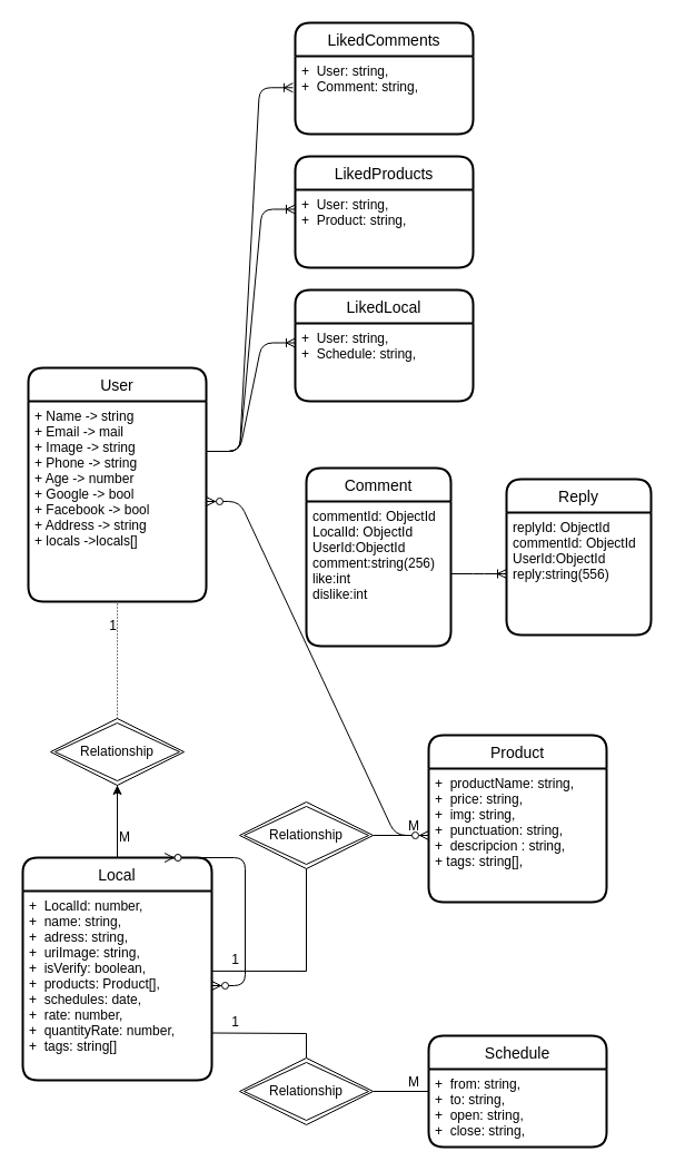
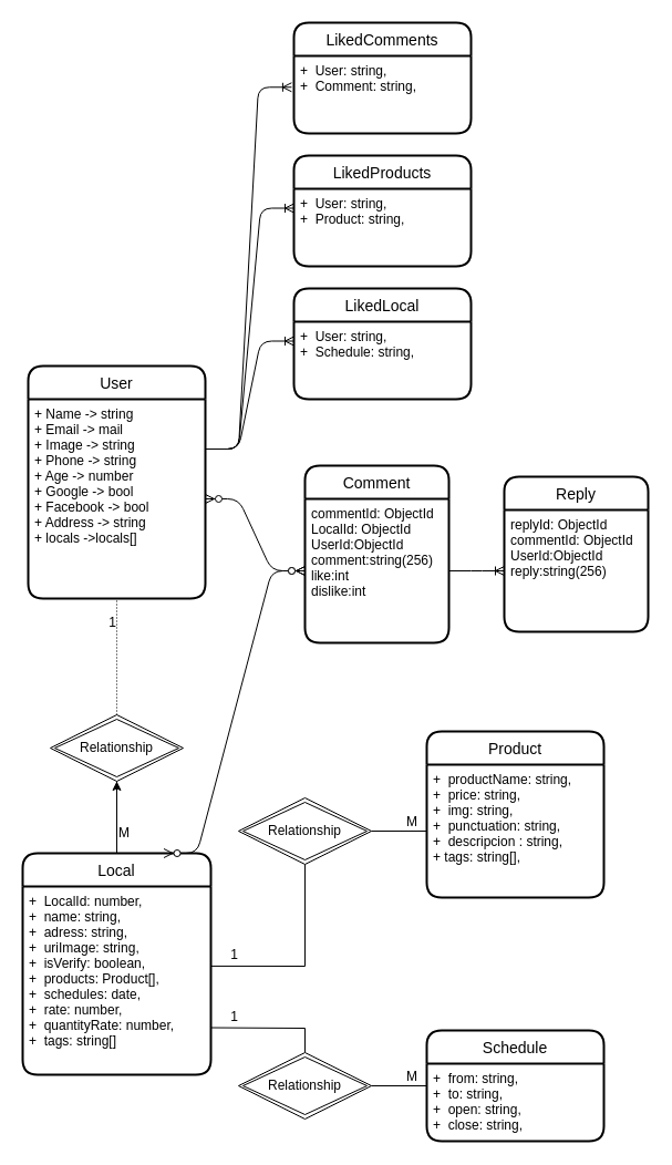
- <mxCell id="36" value="replyId: ObjectId&#10;commentId: ObjectId&#10;UserId:ObjectId&#10;reply:string(556)&#10;" style="align=left;strokeColor=none;fillColor=none;spacingLeft=4;fontSize=12;verticalAlign=top;resizable=0;rotatable=0;part=1;" parent="35" vertex="1"><mxGeometry y="30" width="130" height="110" as="geometry" /></mxCell>
+ <mxCell id="36" value="replyId: ObjectId&#10;commentId: ObjectId&#10;UserId:ObjectId&#10;reply:string(256)&#10;" style="align=left;strokeColor=none;fillColor=none;spacingLeft=4;fontSize=12;verticalAlign=top;resizable=0;rotatable=0;part=1;" parent="35" vertex="1"><mxGeometry y="30" width="130" height="110" as="geometry" /></mxCell>
- <mxCell id="38" value="" style="edgeStyle=entityRelationEdgeStyle;fontSize=12;html=1;endArrow=ERzeroToMany;endFill=1;startArrow=ERzeroToMany;exitX=1;exitY=0.5;exitDx=0;exitDy=0;" parent="1" source="4" target="9" edge="1"><mxGeometry width="100" height="100" relative="1" as="geometry"><mxPoint x="225" y="590" as="sourcePoint" /><mxPoint x="412.5" y="400" as="targetPoint" /></mxGeometry></mxCell>
+ <mxCell id="38" value="" style="edgeStyle=entityRelationEdgeStyle;fontSize=12;html=1;endArrow=ERzeroToMany;endFill=1;startArrow=ERzeroToMany;exitX=1;exitY=0.5;exitDx=0;exitDy=0;entryX=0;entryY=0.5;entryDx=0;entryDy=0;" parent="1" source="4" target="34" edge="1"><mxGeometry width="100" height="100" relative="1" as="geometry"><mxPoint x="225" y="590" as="sourcePoint" /><mxPoint x="412.5" y="400" as="targetPoint" /></mxGeometry></mxCell>
- <mxCell id="37" value="" style="edgeStyle=entityRelationEdgeStyle;fontSize=12;html=1;endArrow=ERzeroToMany;endFill=1;startArrow=ERzeroToMany;exitX=0.75;exitY=0;exitDx=0;exitDy=0;" parent="1" source="6" target="7" edge="1"><mxGeometry width="100" height="100" relative="1" as="geometry"><mxPoint x="305" y="640" as="sourcePoint" /><mxPoint x="405" y="540" as="targetPoint" /></mxGeometry></mxCell>
+ <mxCell id="37" value="" style="edgeStyle=entityRelationEdgeStyle;fontSize=12;html=1;endArrow=ERzeroToMany;endFill=1;startArrow=ERzeroToMany;exitX=0.75;exitY=0;exitDx=0;exitDy=0;entryX=0;entryY=0.5;entryDx=0;entryDy=0;" parent="1" source="6" target="34" edge="1"><mxGeometry width="100" height="100" relative="1" as="geometry"><mxPoint x="305" y="640" as="sourcePoint" /><mxPoint x="405" y="540" as="targetPoint" /></mxGeometry></mxCell>
